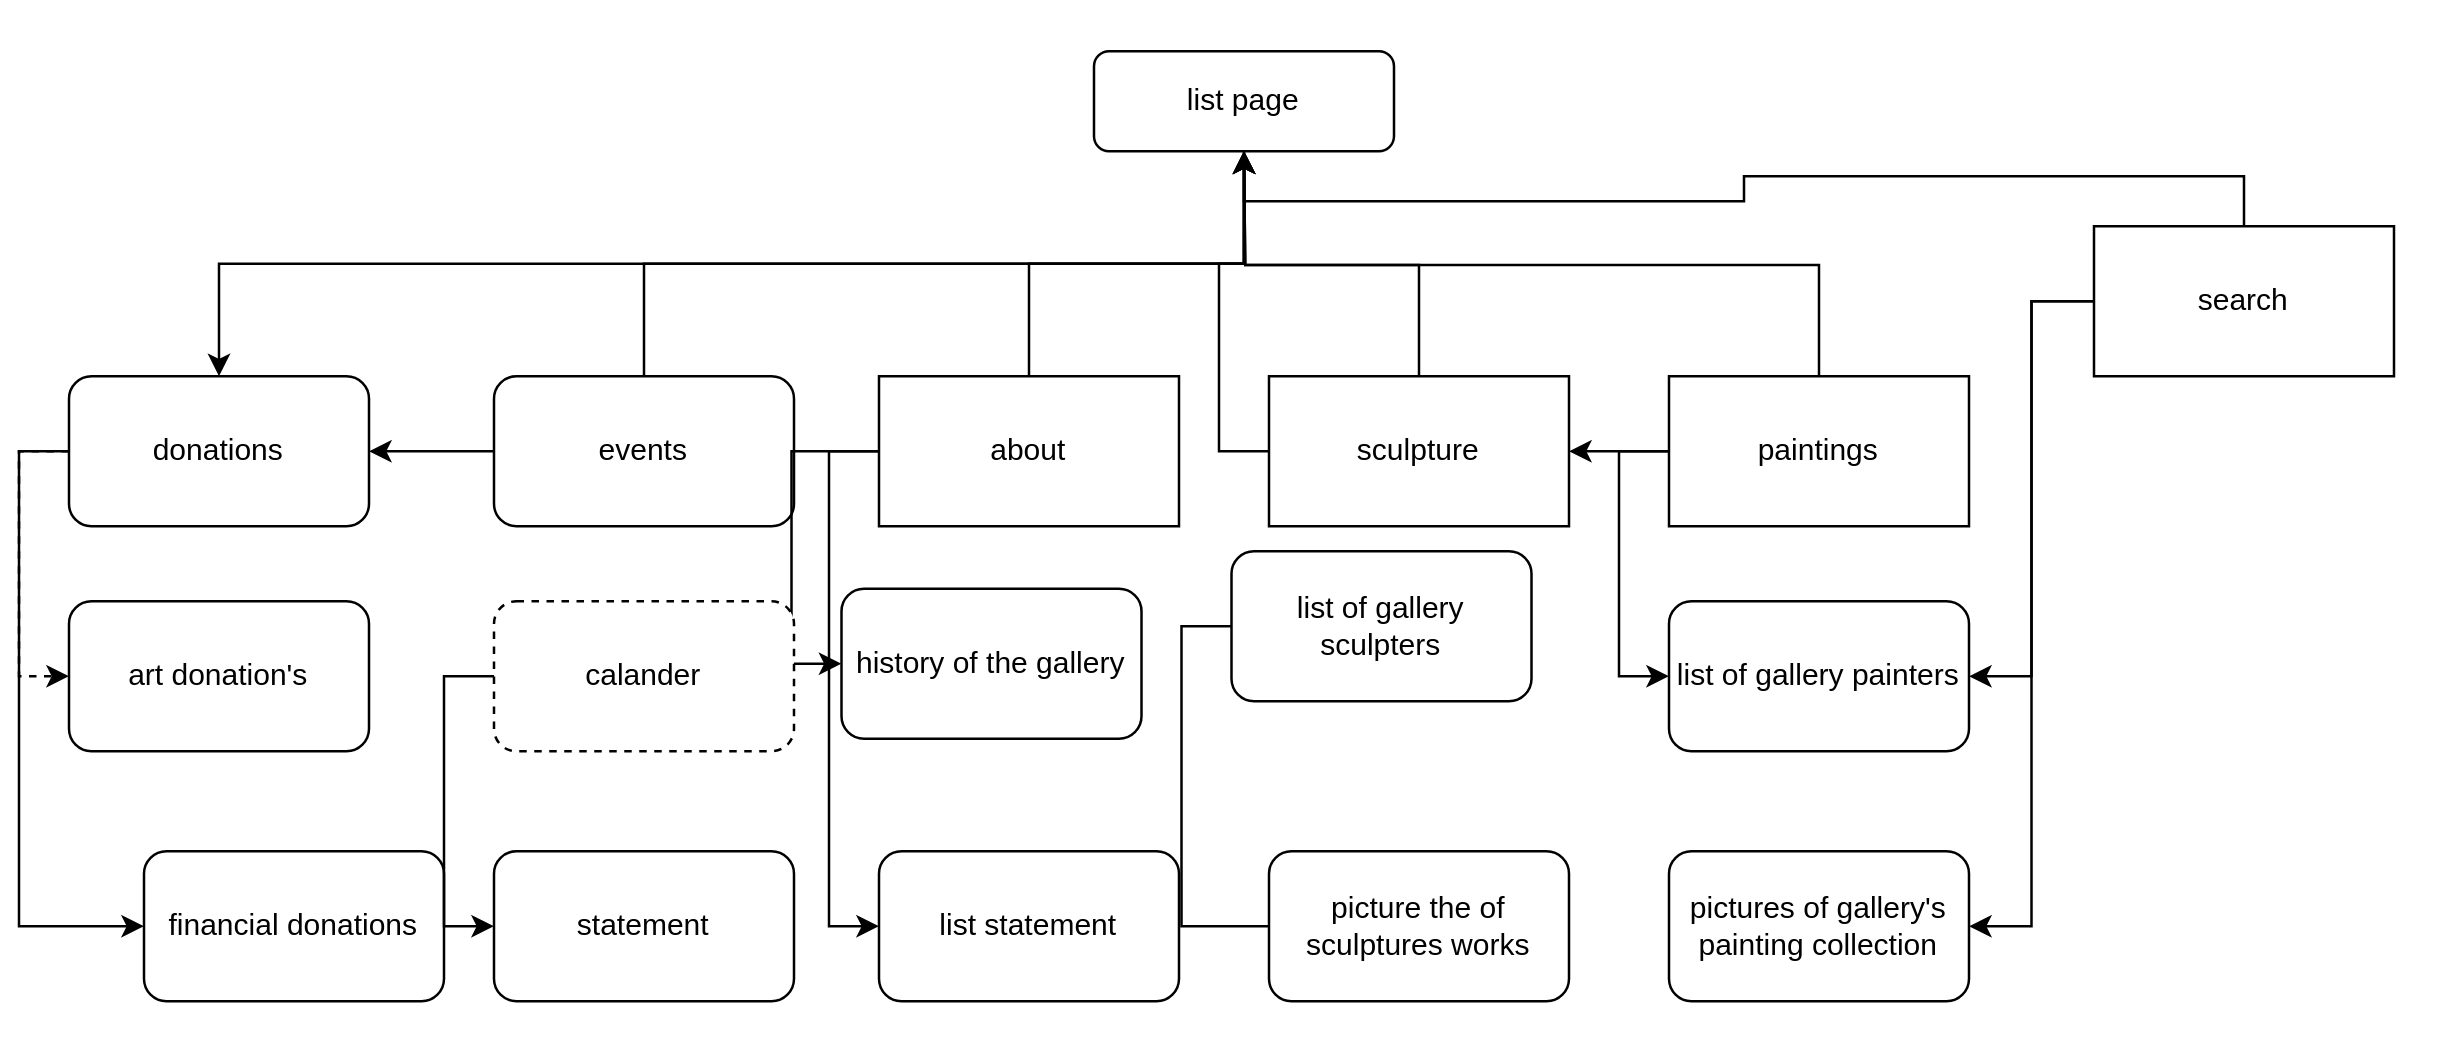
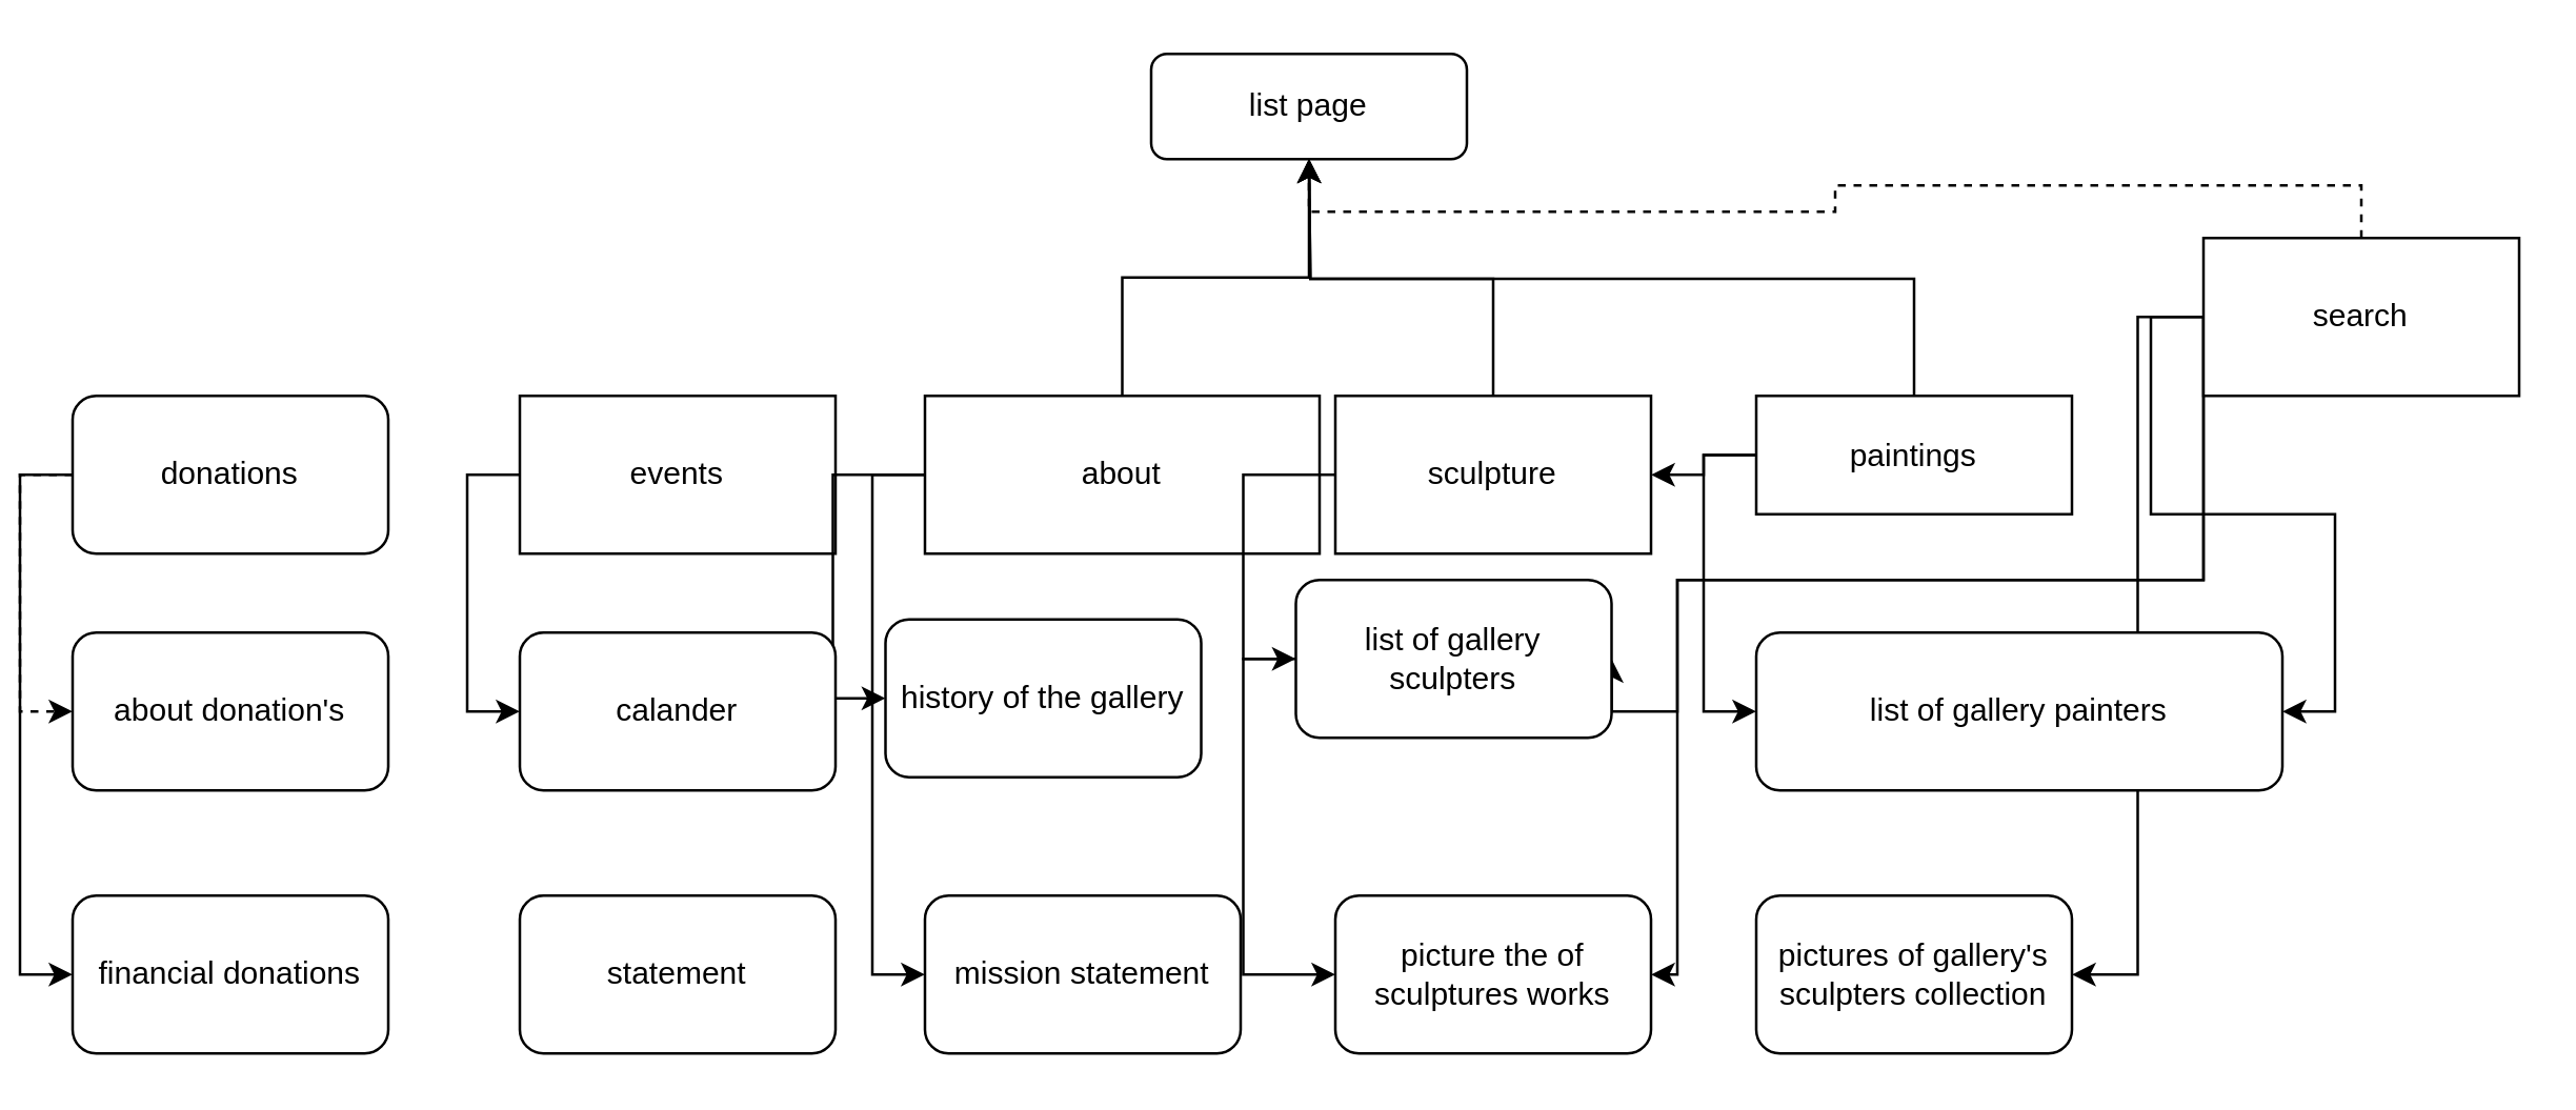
- <mxCell id="21" style="edgeStyle=orthogonalEdgeStyle;rounded=0;orthogonalLoop=1;jettySize=auto;html=1;exitX=0.5;exitY=0;exitDx=0;exitDy=0;entryX=0.5;entryY=1;entryDx=0;entryDy=0;" edge="1" parent="1" source="26" target="3"><mxGeometry relative="1" as="geometry" /></mxCell>
+ <mxCell id="21" style="edgeStyle=orthogonalEdgeStyle;rounded=0;orthogonalLoop=1;jettySize=auto;html=1;exitX=0.5;exitY=0;exitDx=0;exitDy=0;entryX=0.5;entryY=1;entryDx=0;entryDy=0;dashed=1;" edge="1" parent="1" source="26" target="3"><mxGeometry relative="1" as="geometry" /></mxCell>
- <mxCell id="2" style="edgeStyle=orthogonalEdgeStyle;rounded=0;orthogonalLoop=1;jettySize=auto;html=1;exitX=0.5;exitY=1;exitDx=0;exitDy=0;entryX=0.5;entryY=0;entryDx=0;entryDy=0;" edge="1" parent="1" source="3" target="6"><mxGeometry relative="1" as="geometry" /></mxCell>
- <mxCell id="7" style="edgeStyle=orthogonalEdgeStyle;rounded=0;orthogonalLoop=1;jettySize=auto;html=1;exitX=0.5;exitY=0;exitDx=0;exitDy=0;" edge="1" parent="1" source="9" target="3"><mxGeometry relative="1" as="geometry" /></mxCell>
- <mxCell id="15" style="edgeStyle=orthogonalEdgeStyle;rounded=0;orthogonalLoop=1;jettySize=auto;html=1;exitX=0;exitY=0.5;exitDx=0;exitDy=0;" edge="1" parent="1" source="16" target="3"><mxGeometry relative="1" as="geometry" /></mxCell>
+ <mxCell id="15" style="edgeStyle=orthogonalEdgeStyle;rounded=0;orthogonalLoop=1;jettySize=auto;html=1;exitX=0;exitY=0.5;exitDx=0;exitDy=0;entryX=0;entryY=0.5;entryDx=0;entryDy=0;" edge="1" parent="1" source="16" target="35"><mxGeometry relative="1" as="geometry" /></mxCell>
- <mxCell id="8" style="edgeStyle=orthogonalEdgeStyle;rounded=0;orthogonalLoop=1;jettySize=auto;html=1;exitX=0;exitY=0.5;exitDx=0;exitDy=0;" edge="1" parent="1" source="9" target="6"><mxGeometry relative="1" as="geometry" /></mxCell>
+ <mxCell id="8" style="edgeStyle=orthogonalEdgeStyle;rounded=0;orthogonalLoop=1;jettySize=auto;html=1;exitX=0;exitY=0.5;exitDx=0;exitDy=0;entryX=0;entryY=0.5;entryDx=0;entryDy=0;" edge="1" parent="1" source="9" target="30"><mxGeometry relative="1" as="geometry" /></mxCell>
- <mxCell id="9" value="events" style="whiteSpace=wrap;html=1;rounded=1;" vertex="1" parent="1"><mxGeometry x="190" y="150" width="120" height="60" as="geometry" /></mxCell>
+ <mxCell id="9" value="events" style="rounded=0;whiteSpace=wrap;html=1;" vertex="1" parent="1"><mxGeometry x="190" y="150" width="120" height="60" as="geometry" /></mxCell>
- <mxCell id="13" value="about" style="rounded=0;whiteSpace=wrap;html=1;" vertex="1" parent="1"><mxGeometry x="344" y="150" width="120" height="60" as="geometry" /></mxCell>
+ <mxCell id="13" value="about" style="rounded=0;whiteSpace=wrap;html=1;" vertex="1" parent="1"><mxGeometry x="344" y="150" width="150" height="60" as="geometry" /></mxCell>
- <mxCell id="20" value="paintings" style="rounded=0;whiteSpace=wrap;html=1;" vertex="1" parent="1"><mxGeometry x="660" y="150" width="120" height="60" as="geometry" /></mxCell>
+ <mxCell id="20" value="paintings" style="rounded=0;whiteSpace=wrap;html=1;" vertex="1" parent="1"><mxGeometry x="660" y="150" width="120" height="45" as="geometry" /></mxCell>
- <mxCell id="27" value="art donation's" style="rounded=1;whiteSpace=wrap;html=1;" vertex="1" parent="1"><mxGeometry x="20" y="240" width="120" height="60" as="geometry" /></mxCell>
+ <mxCell id="27" value="about donation's" style="rounded=1;whiteSpace=wrap;html=1;" vertex="1" parent="1"><mxGeometry x="20" y="240" width="120" height="60" as="geometry" /></mxCell>
- <mxCell id="30" value="calander" style="rounded=1;whiteSpace=wrap;html=1;dashed=1;" vertex="1" parent="1"><mxGeometry x="190" y="240" width="120" height="60" as="geometry" /></mxCell>
+ <mxCell id="30" value="calander" style="rounded=1;whiteSpace=wrap;html=1;" vertex="1" parent="1"><mxGeometry x="190" y="240" width="120" height="60" as="geometry" /></mxCell>
+ <mxCell id="23" style="edgeStyle=orthogonalEdgeStyle;rounded=0;orthogonalLoop=1;jettySize=auto;html=1;exitX=0;exitY=0.5;exitDx=0;exitDy=0;entryX=1;entryY=0.5;entryDx=0;entryDy=0;" edge="1" parent="1" source="26" target="35"><mxGeometry relative="1" as="geometry"><Array as="points"><mxPoint x="830" y="220" /><mxPoint x="630" y="220" /><mxPoint x="630" y="270" /></Array></mxGeometry></mxCell>
- <mxCell id="37" value="list of gallery painters" style="rounded=1;whiteSpace=wrap;html=1;" vertex="1" parent="1"><mxGeometry x="660" y="240" width="120" height="60" as="geometry" /></mxCell>
+ <mxCell id="37" value="list of gallery painters" style="rounded=1;whiteSpace=wrap;html=1;" vertex="1" parent="1"><mxGeometry x="660" y="240" width="200" height="60" as="geometry" /></mxCell>
+ <mxCell id="25" style="edgeStyle=orthogonalEdgeStyle;rounded=0;orthogonalLoop=1;jettySize=auto;html=1;exitX=0;exitY=0.5;exitDx=0;exitDy=0;entryX=1;entryY=0.5;entryDx=0;entryDy=0;" edge="1" parent="1" source="26" target="36"><mxGeometry relative="1" as="geometry"><Array as="points"><mxPoint x="830" y="220" /><mxPoint x="630" y="220" /><mxPoint x="630" y="370" /></Array></mxGeometry></mxCell>
- <mxCell id="29" style="edgeStyle=orthogonalEdgeStyle;rounded=0;orthogonalLoop=1;jettySize=auto;html=1;exitX=0;exitY=0.5;exitDx=0;exitDy=0;entryX=0;entryY=0.5;entryDx=0;entryDy=0;" edge="1" parent="1" source="30" target="31"><mxGeometry relative="1" as="geometry" /></mxCell>
- <mxCell id="28" value="financial donations" style="rounded=1;whiteSpace=wrap;html=1;" vertex="1" parent="1"><mxGeometry x="50" y="340" width="120" height="60" as="geometry" /></mxCell>
+ <mxCell id="28" value="financial donations" style="rounded=1;whiteSpace=wrap;html=1;" vertex="1" parent="1"><mxGeometry x="20" y="340" width="120" height="60" as="geometry" /></mxCell>
- <mxCell id="33" value="list statement" style="rounded=1;whiteSpace=wrap;html=1;" vertex="1" parent="1"><mxGeometry x="344" y="340" width="120" height="60" as="geometry" /></mxCell>
+ <mxCell id="33" value="mission statement" style="rounded=1;whiteSpace=wrap;html=1;" vertex="1" parent="1"><mxGeometry x="344" y="340" width="120" height="60" as="geometry" /></mxCell>
- <mxCell id="34" style="edgeStyle=orthogonalEdgeStyle;rounded=0;orthogonalLoop=1;jettySize=auto;html=1;exitX=0;exitY=0.5;exitDx=0;exitDy=0;entryX=0;entryY=0.5;entryDx=0;entryDy=0;endArrow=none;" edge="1" parent="1" source="35" target="36"><mxGeometry relative="1" as="geometry" /></mxCell>
+ <mxCell id="34" style="edgeStyle=orthogonalEdgeStyle;rounded=0;orthogonalLoop=1;jettySize=auto;html=1;exitX=0;exitY=0.5;exitDx=0;exitDy=0;entryX=0;entryY=0.5;entryDx=0;entryDy=0;" edge="1" parent="1" source="35" target="36"><mxGeometry relative="1" as="geometry" /></mxCell>
- <mxCell id="38" value="pictures of gallery's painting collection" style="rounded=1;whiteSpace=wrap;html=1;" vertex="1" parent="1"><mxGeometry x="660" y="340" width="120" height="60" as="geometry" /></mxCell>
+ <mxCell id="38" value="pictures of gallery's sculpters collection" style="rounded=1;whiteSpace=wrap;html=1;" vertex="1" parent="1"><mxGeometry x="660" y="340" width="120" height="60" as="geometry" /></mxCell>
